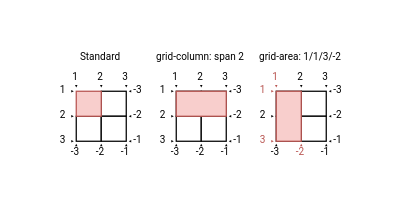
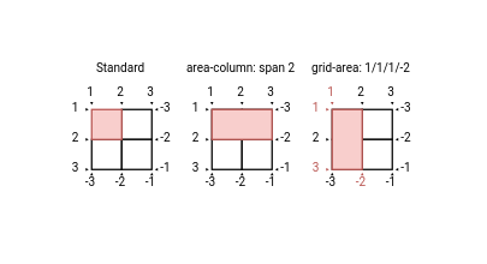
- <mxCell id="92" value="&lt;font face=&quot;Roboto&quot;&gt;grid-column: span 2&lt;/font&gt;" style="text;html=1;strokeColor=none;fillColor=none;align=center;verticalAlign=middle;whiteSpace=wrap;rounded=0;fontSize=4;" vertex="1" parent="1"><mxGeometry x="60" y="20" width="40" height="6" as="geometry" /></mxCell>
+ <mxCell id="92" value="&lt;font face=&quot;Roboto&quot;&gt;area-column: span 2&lt;/font&gt;" style="text;html=1;strokeColor=none;fillColor=none;align=center;verticalAlign=middle;whiteSpace=wrap;rounded=0;fontSize=4;" vertex="1" parent="1"><mxGeometry x="60" y="20" width="40" height="6" as="geometry" /></mxCell>
- <mxCell id="91" value="grid-area: 1/1/3/-2" style="text;html=1;strokeColor=none;fillColor=none;align=center;verticalAlign=middle;whiteSpace=wrap;rounded=0;fontSize=4;fontFamily=Roboto;" vertex="1" parent="1"><mxGeometry x="100" y="20" width="40" height="6" as="geometry" /></mxCell>
+ <mxCell id="91" value="grid-area: 1/1/1/-2" style="text;html=1;strokeColor=none;fillColor=none;align=center;verticalAlign=middle;whiteSpace=wrap;rounded=0;fontSize=4;fontFamily=Roboto;" vertex="1" parent="1"><mxGeometry x="100" y="20" width="40" height="6" as="geometry" /></mxCell>
